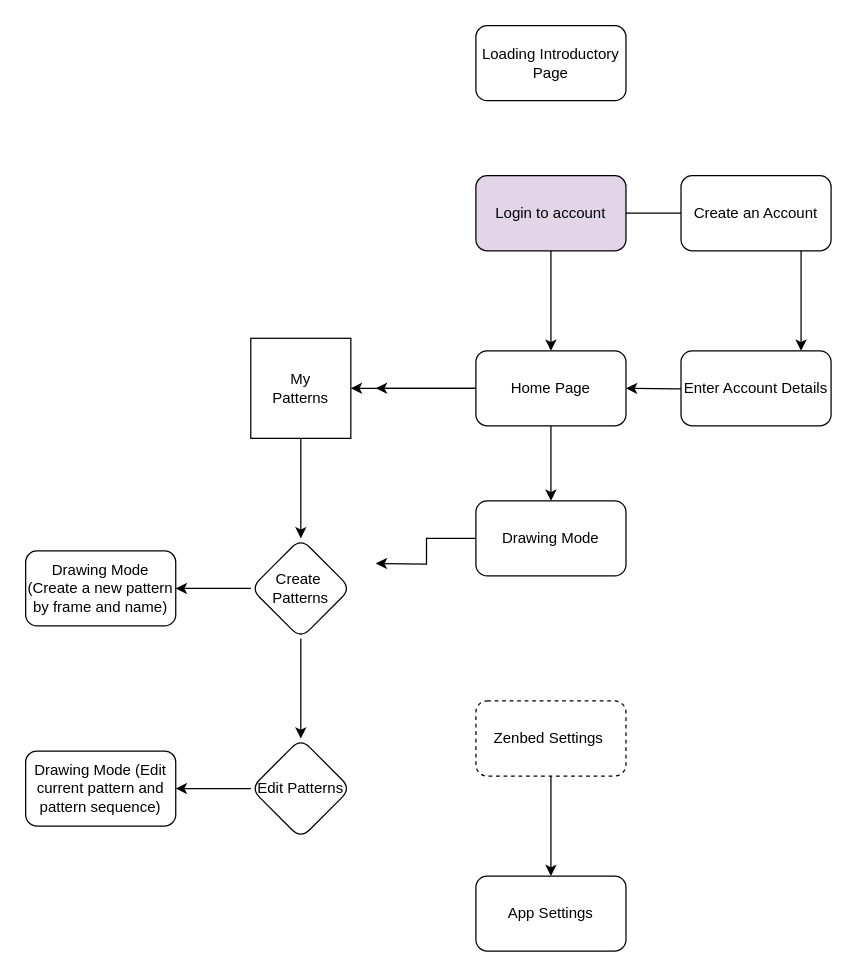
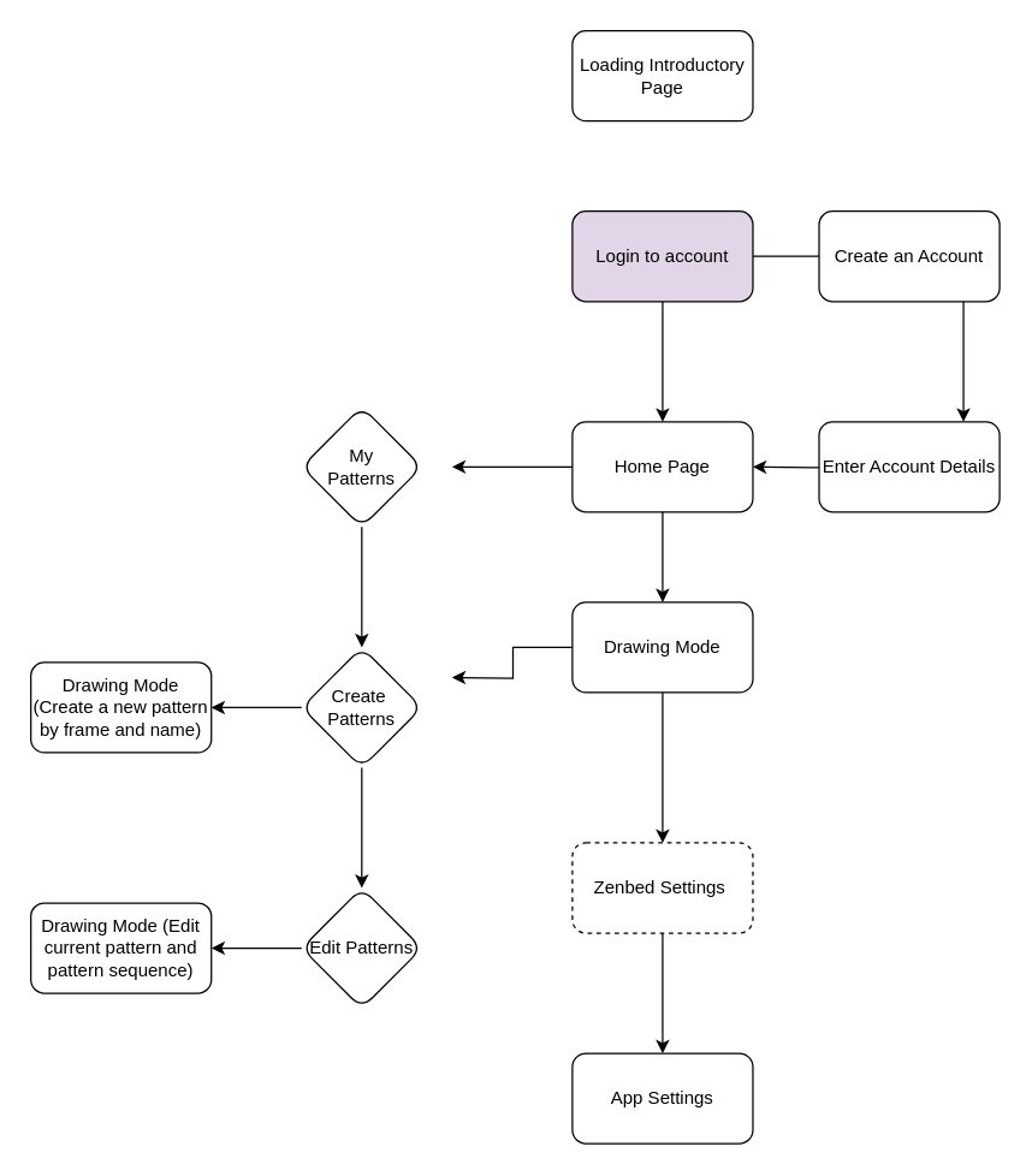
- <mxCell id="15" value="My&lt;br&gt;Patterns" style="whiteSpace=wrap;html=1;rounded=0;" vertex="1" parent="1"><mxGeometry x="200" y="270" width="80" height="80" as="geometry" /></mxCell>
+ <mxCell id="15" value="My&lt;br&gt;Patterns" style="rhombus;whiteSpace=wrap;html=1;rounded=1;" vertex="1" parent="1"><mxGeometry x="200" y="270" width="80" height="80" as="geometry" /></mxCell>
- <mxCell id="11" value="" style="edgeStyle=orthogonalEdgeStyle;rounded=0;orthogonalLoop=1;jettySize=auto;html=1;" edge="1" parent="1" source="13" target="15"><mxGeometry relative="1" as="geometry" /></mxCell>
+ <mxCell id="22" value="" style="edgeStyle=orthogonalEdgeStyle;rounded=0;orthogonalLoop=1;jettySize=auto;html=1;" edge="1" parent="1" source="23" target="25"><mxGeometry relative="1" as="geometry" /></mxCell>
